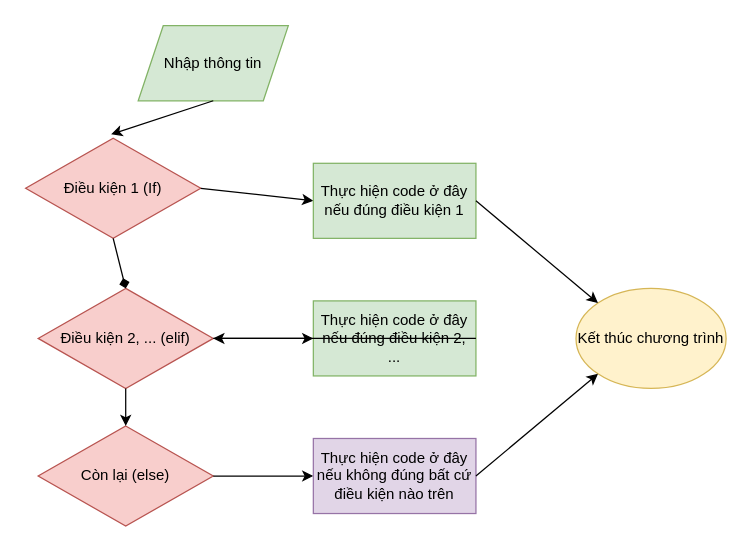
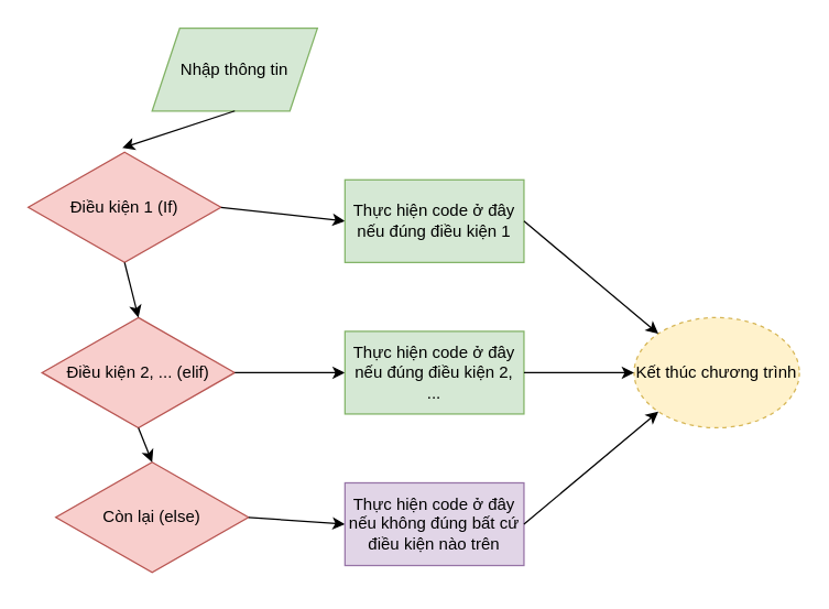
- <mxCell id="14" value="" style="endArrow=diamond;html=1;rounded=0;exitX=0.5;exitY=1;exitDx=0;exitDy=0;entryX=0.5;entryY=0;entryDx=0;entryDy=0;" edge="1" parent="1" source="2" target="8"><mxGeometry width="50" height="50" relative="1" as="geometry"><mxPoint x="110" y="80" as="sourcePoint" /><mxPoint x="108" y="127" as="targetPoint" /></mxGeometry></mxCell>
+ <mxCell id="14" value="" style="endArrow=classic;html=1;rounded=0;exitX=0.5;exitY=1;exitDx=0;exitDy=0;entryX=0.5;entryY=0;entryDx=0;entryDy=0;" edge="1" parent="1" source="2" target="8"><mxGeometry width="50" height="50" relative="1" as="geometry"><mxPoint x="110" y="80" as="sourcePoint" /><mxPoint x="108" y="127" as="targetPoint" /></mxGeometry></mxCell>
- <mxCell id="17" value="" style="endArrow=classic;html=1;rounded=0;exitX=1;exitY=0.5;exitDx=0;exitDy=0;" edge="1" parent="1" source="10" target="8"><mxGeometry width="50" height="50" relative="1" as="geometry"><mxPoint x="390" y="170" as="sourcePoint" /><mxPoint x="488" y="252" as="targetPoint" /></mxGeometry></mxCell>
+ <mxCell id="17" value="" style="endArrow=classic;html=1;rounded=0;exitX=1;exitY=0.5;exitDx=0;exitDy=0;entryX=0;entryY=0.5;entryDx=0;entryDy=0;" edge="1" parent="1" source="10" target="3"><mxGeometry width="50" height="50" relative="1" as="geometry"><mxPoint x="390" y="170" as="sourcePoint" /><mxPoint x="488" y="252" as="targetPoint" /></mxGeometry></mxCell>
- <mxCell id="3" value="Kết thúc chương trình" style="ellipse;whiteSpace=wrap;html=1;fillColor=#fff2cc;strokeColor=#d6b656;" vertex="1" parent="1"><mxGeometry x="460" y="230" width="120" height="80" as="geometry" /></mxCell>
+ <mxCell id="3" value="Kết thúc chương trình" style="ellipse;whiteSpace=wrap;html=1;fillColor=#fff2cc;strokeColor=#d6b656;dashed=1;" vertex="1" parent="1"><mxGeometry x="460" y="230" width="120" height="80" as="geometry" /></mxCell>
- <mxCell id="11" value="Còn lại (else)" style="rhombus;whiteSpace=wrap;html=1;fillColor=#f8cecc;strokeColor=#b85450;" vertex="1" parent="1"><mxGeometry x="30" y="340" width="140" height="80" as="geometry" /></mxCell>
+ <mxCell id="11" value="Còn lại (else)" style="rhombus;whiteSpace=wrap;html=1;fillColor=#f8cecc;strokeColor=#b85450;" vertex="1" parent="1"><mxGeometry x="40" y="335" width="140" height="80" as="geometry" /></mxCell>
